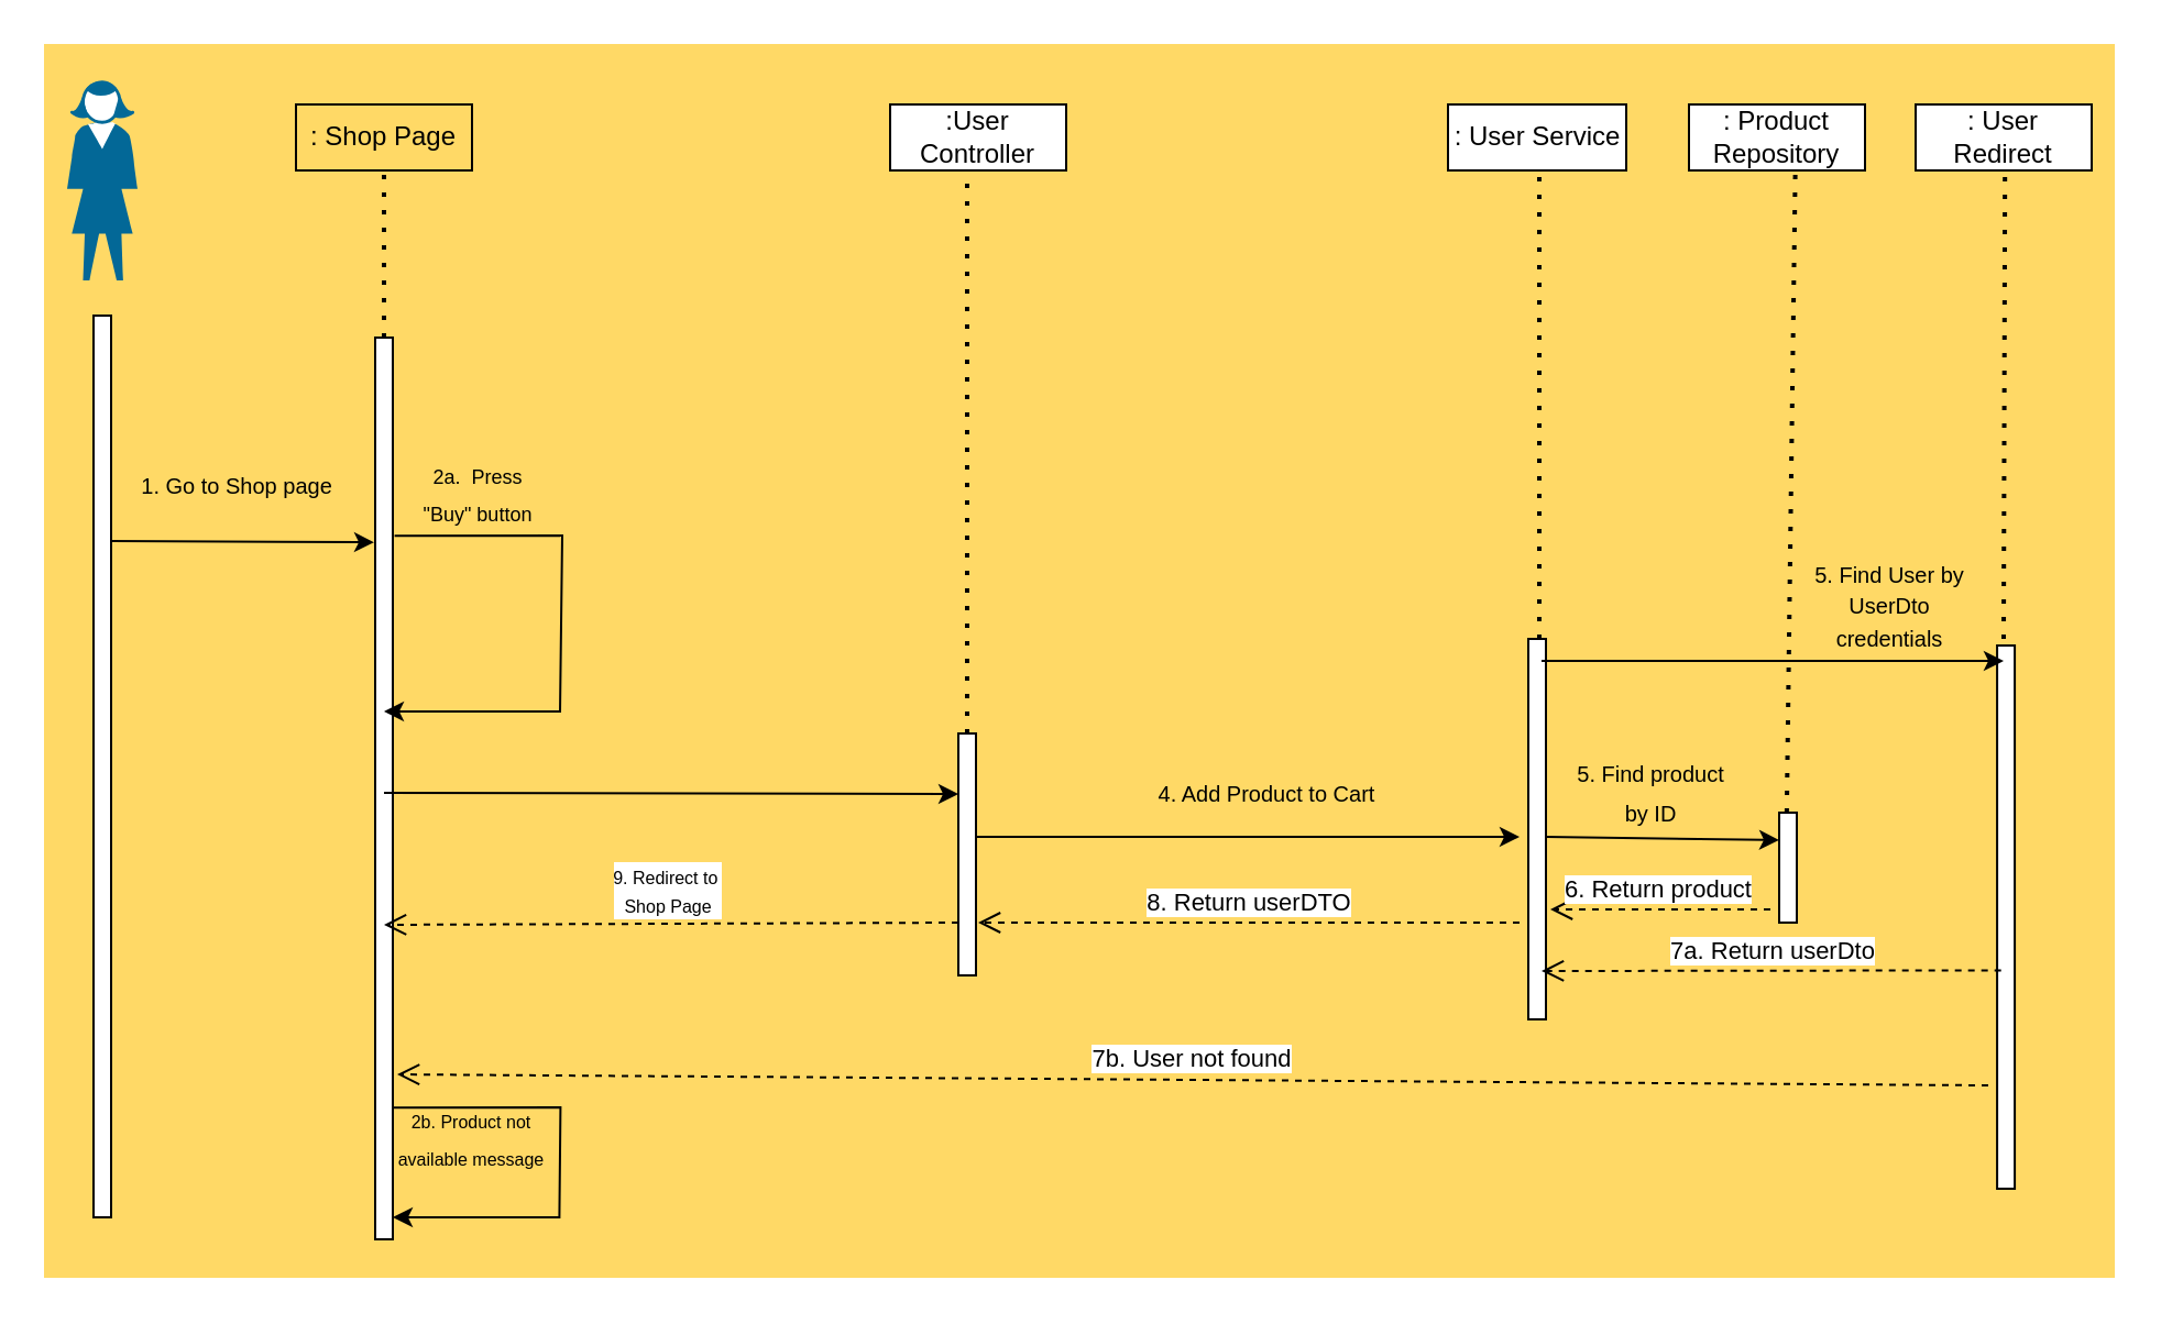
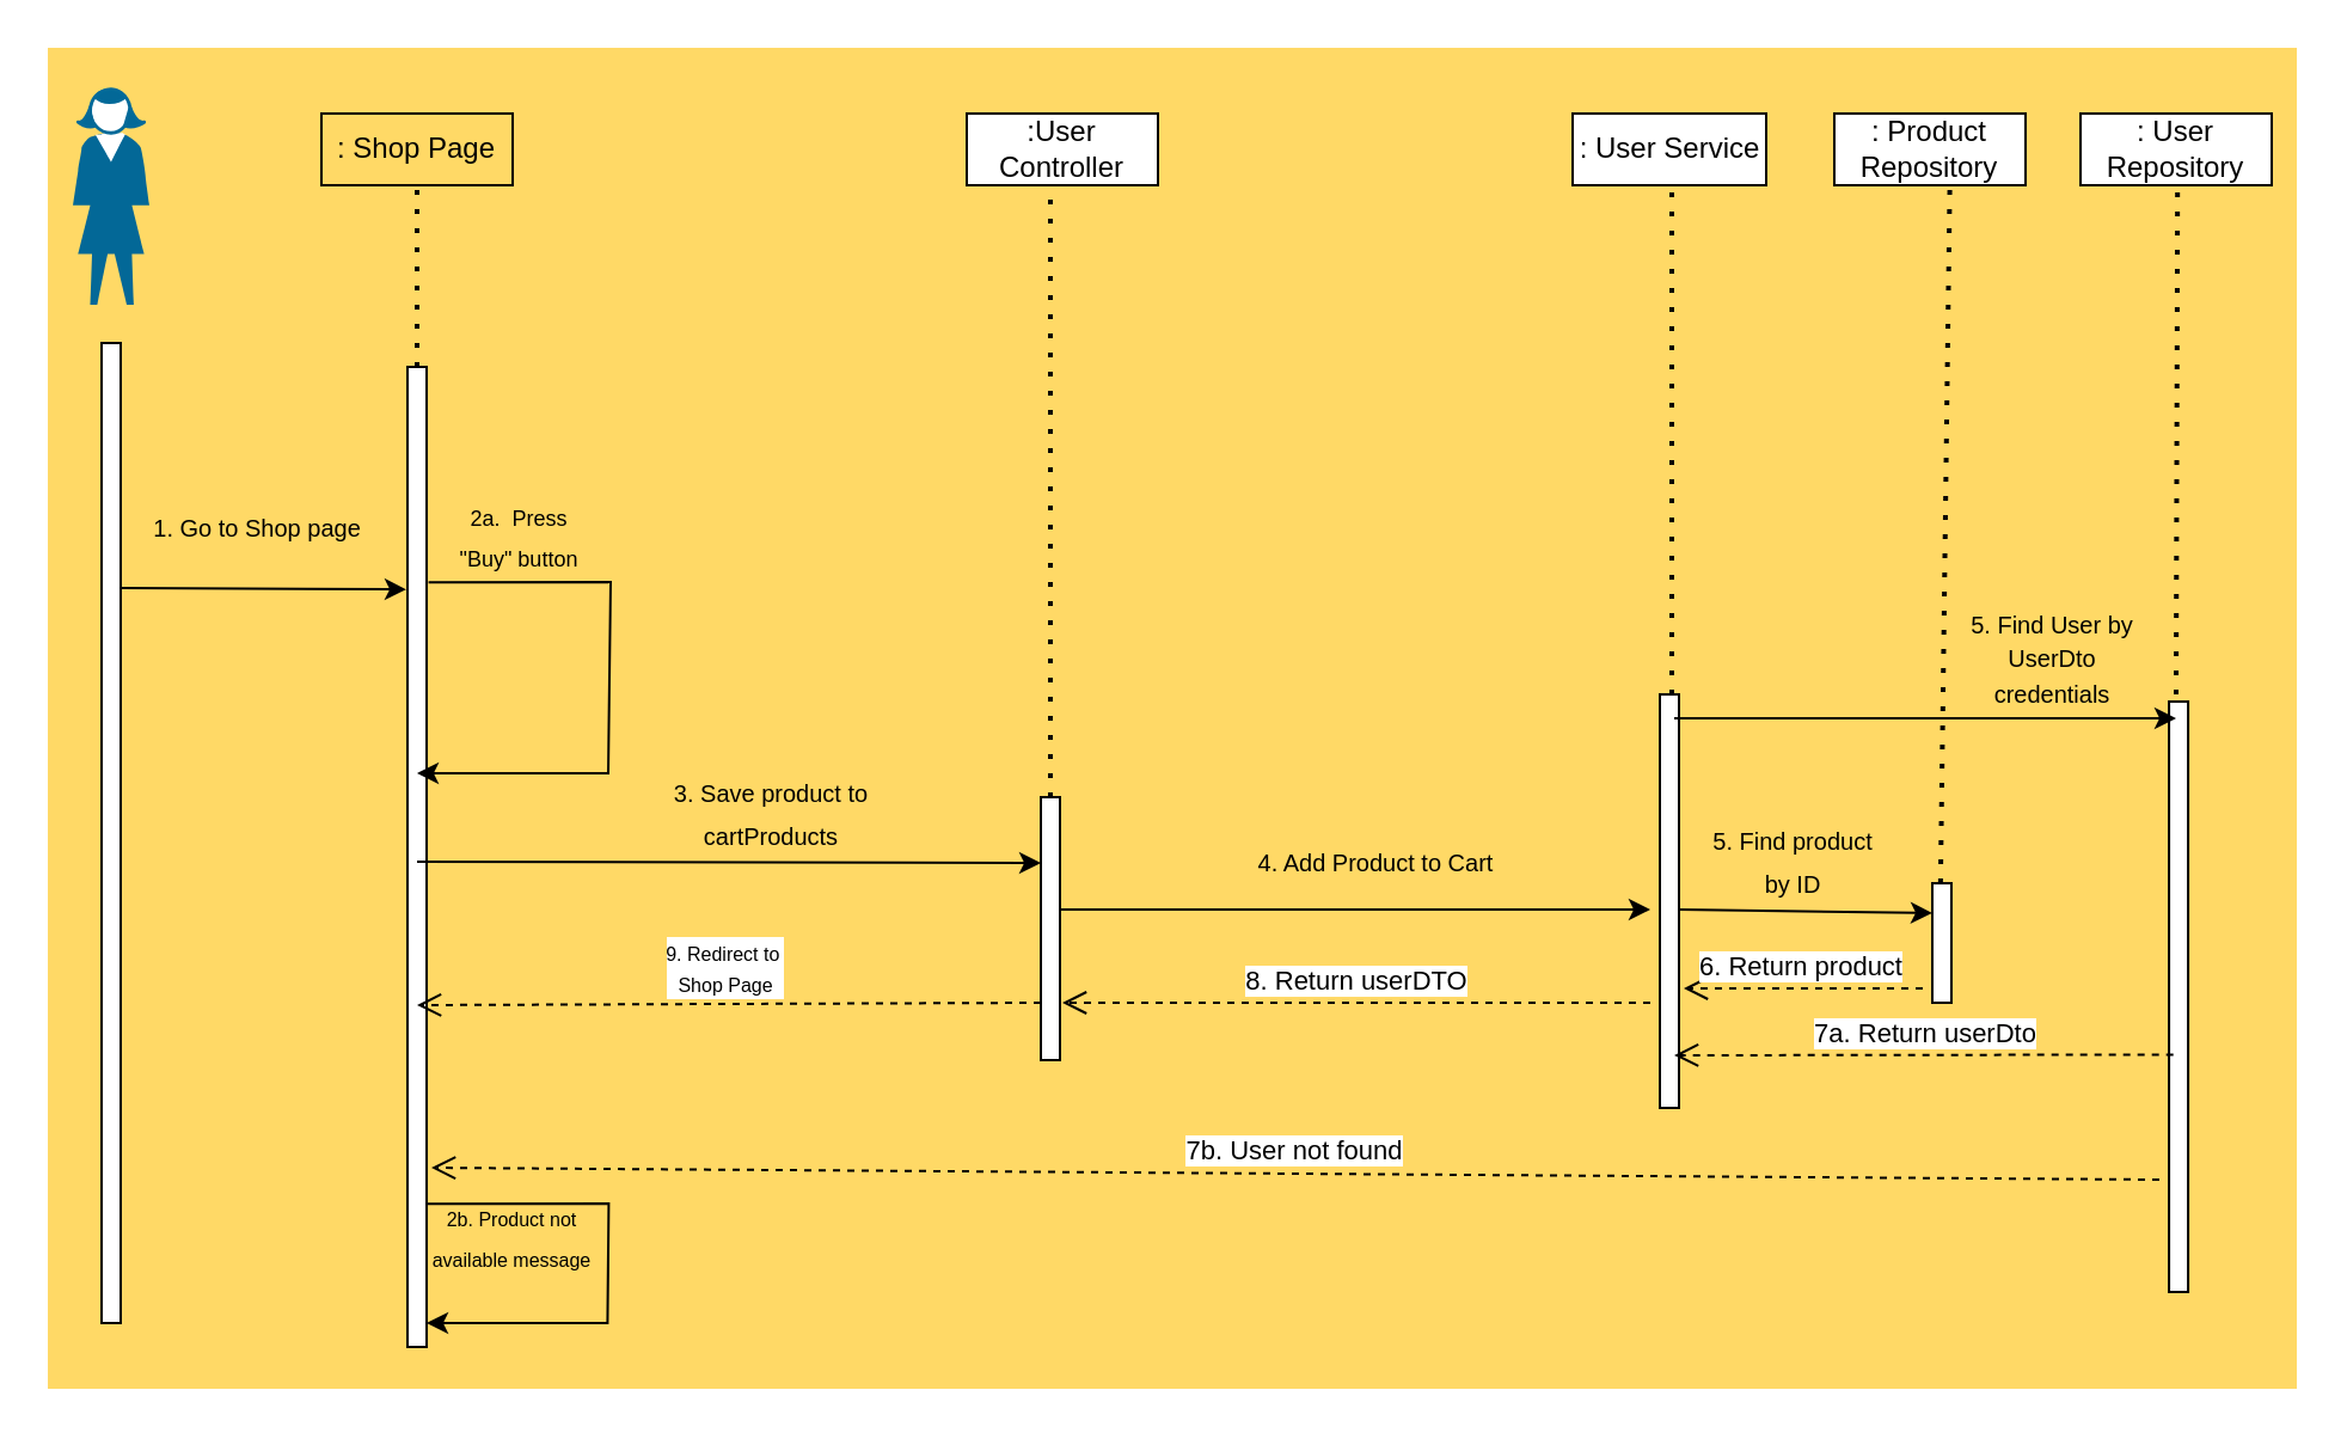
- <mxCell id="32" value=": User Redirect" style="rounded=0;whiteSpace=wrap;html=1;" vertex="1" parent="1"><mxGeometry x="870" y="47" width="80" height="30" as="geometry" /></mxCell>
+ <mxCell id="32" value=": User Repository" style="rounded=0;whiteSpace=wrap;html=1;" vertex="1" parent="1"><mxGeometry x="870" y="47" width="80" height="30" as="geometry" /></mxCell>
+ <mxCell id="17" value="&lt;sub&gt;3. Save product to cartProducts&lt;/sub&gt;" style="text;html=1;align=center;verticalAlign=middle;whiteSpace=wrap;rounded=0;" vertex="1" parent="1"><mxGeometry x="260.94" y="323" width="123.06" height="30" as="geometry" /></mxCell>
